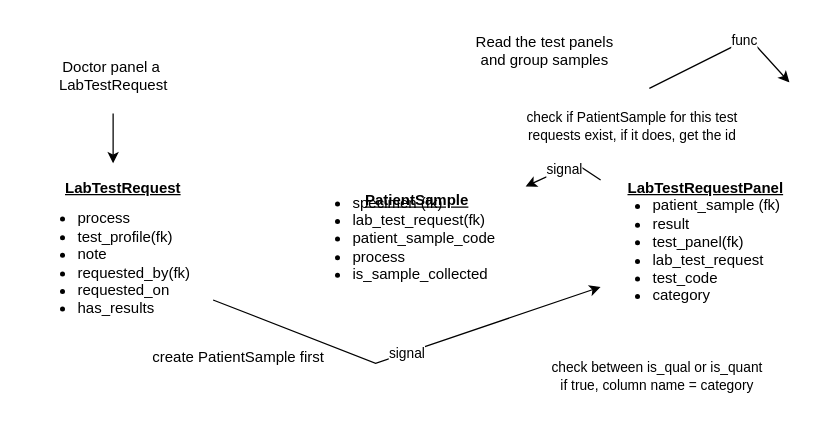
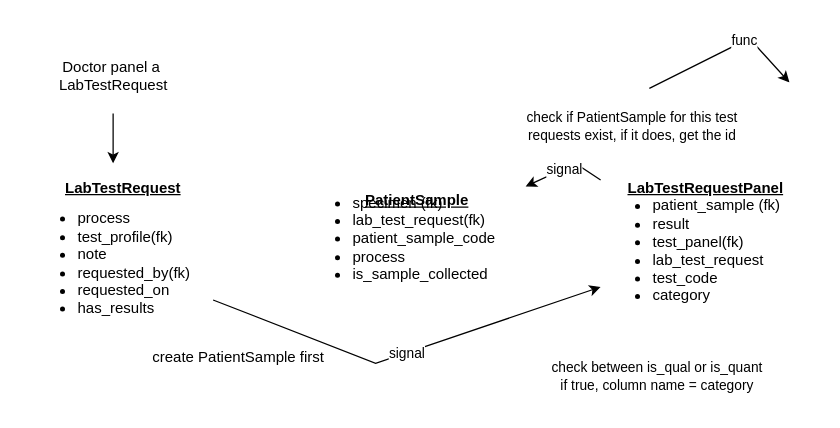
- <mxCell id="12" value="Read the test panels&lt;div&gt;and group samples&lt;/div&gt;" style="text;html=1;align=center;verticalAlign=middle;resizable=0;points=[];autosize=1;strokeColor=none;fillColor=none;" vertex="1" parent="1"><mxGeometry x="370" y="20" width="130" height="40" as="geometry" /></mxCell>
